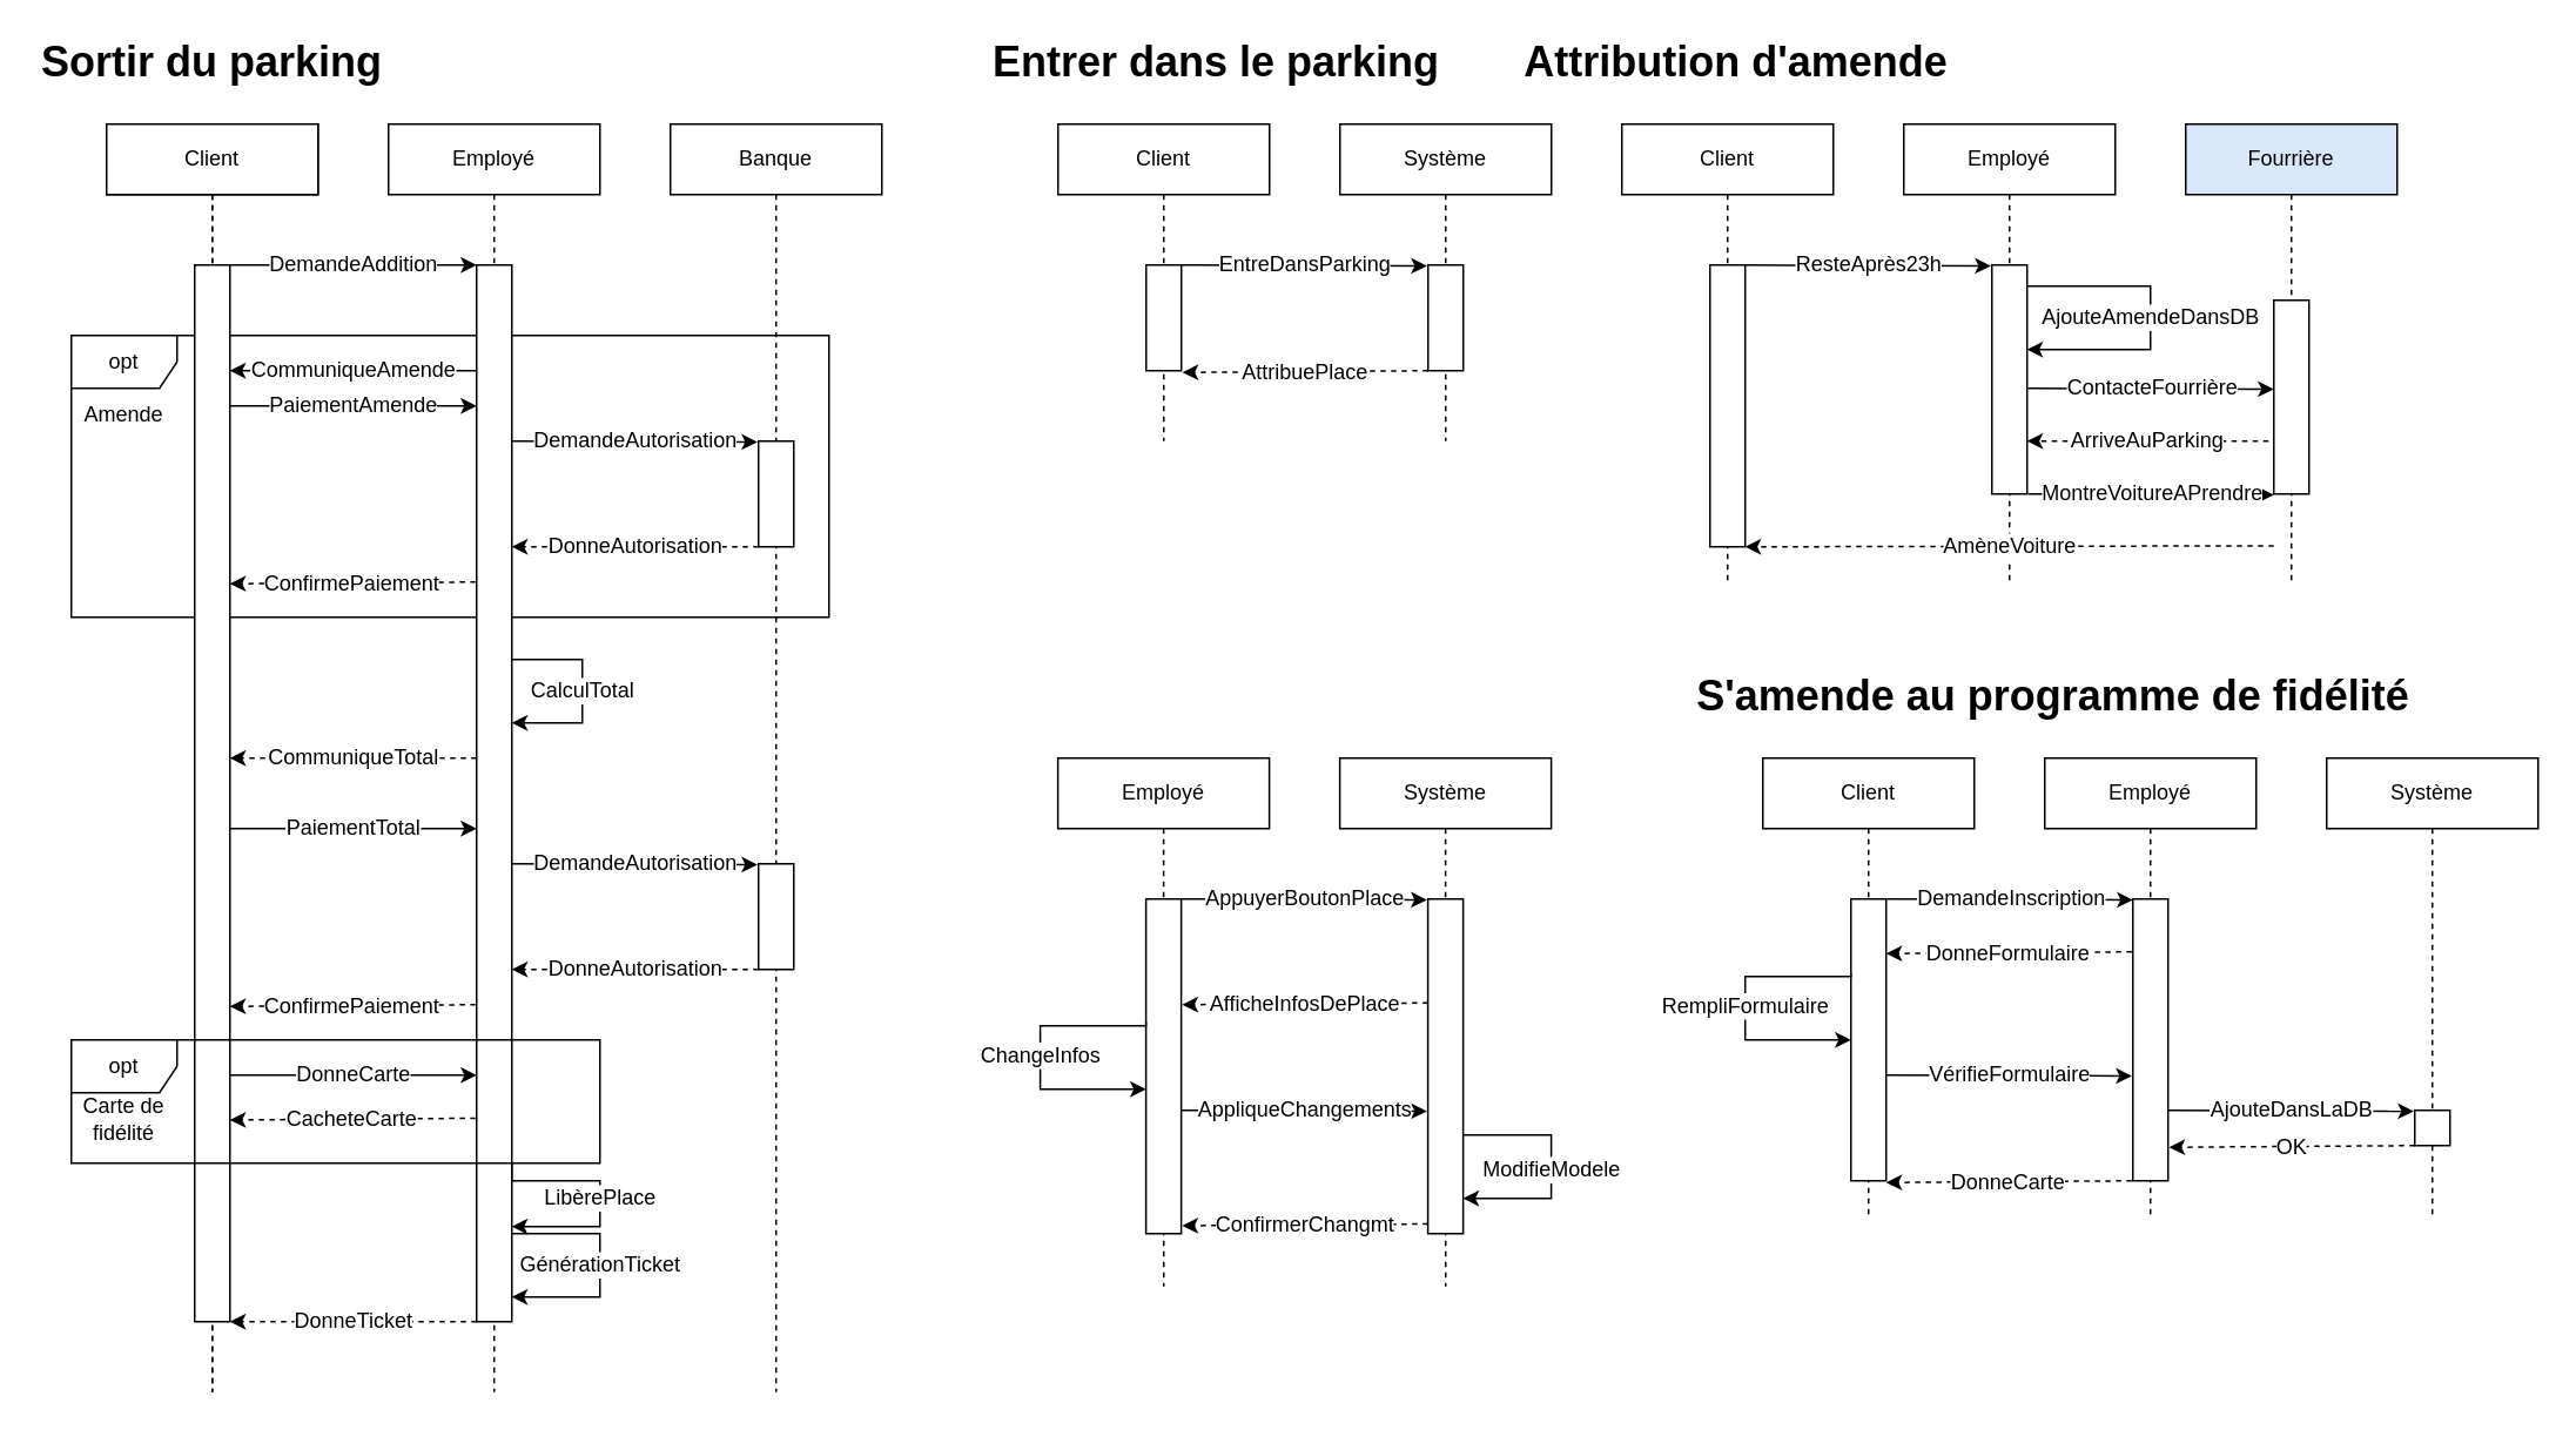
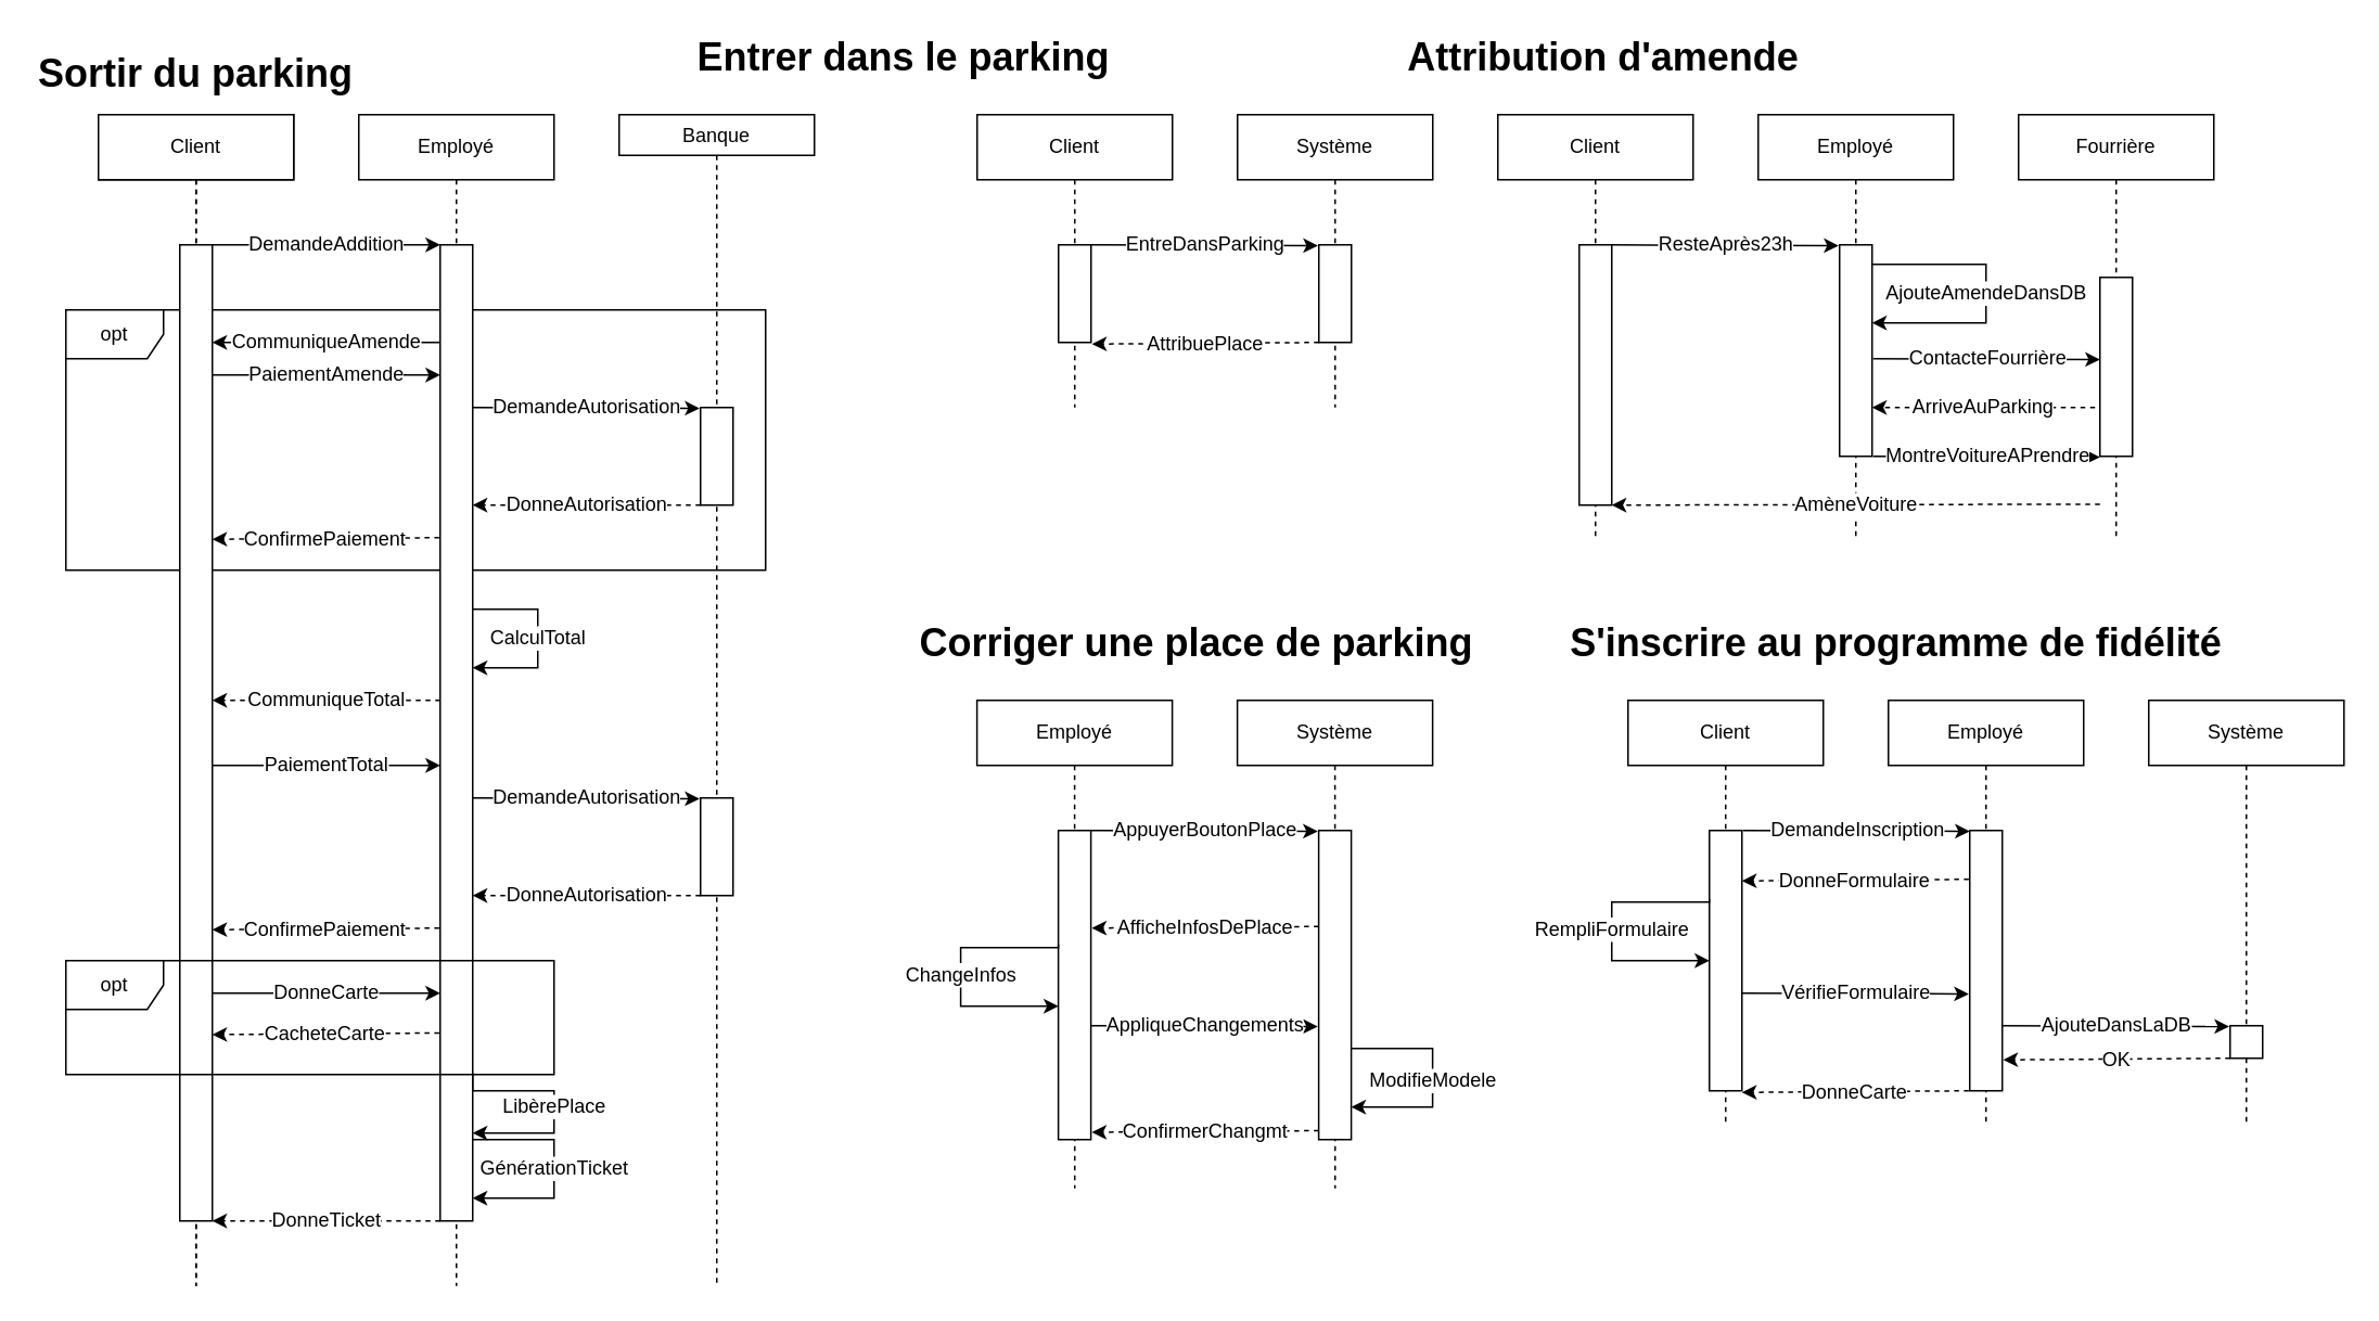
- <mxCell id="6" value="Sortir du parking" style="text;html=1;strokeColor=none;fillColor=none;align=center;verticalAlign=middle;whiteSpace=wrap;rounded=0;fontStyle=1;fontSize=24;" vertex="1" parent="1"><mxGeometry x="20" y="20" width="200" height="30" as="geometry" /></mxCell>
+ <mxCell id="6" value="Sortir du parking" style="text;html=1;strokeColor=none;fillColor=none;align=center;verticalAlign=middle;whiteSpace=wrap;rounded=0;fontStyle=1;fontSize=24;" vertex="1" parent="1"><mxGeometry x="20" y="30" width="200" height="30" as="geometry" /></mxCell>
- <mxCell id="43" value="Entrer dans le parking" style="text;html=1;strokeColor=none;fillColor=none;align=center;verticalAlign=middle;whiteSpace=wrap;rounded=0;fontStyle=1;fontSize=24;" vertex="1" parent="1"><mxGeometry x="560" y="20" width="260" height="30" as="geometry" /></mxCell>
+ <mxCell id="43" value="Entrer dans le parking" style="text;html=1;strokeColor=none;fillColor=none;align=center;verticalAlign=middle;whiteSpace=wrap;rounded=0;fontStyle=1;fontSize=24;" vertex="1" parent="1"><mxGeometry x="425" y="20" width="260" height="30" as="geometry" /></mxCell>
- <mxCell id="10" value="Banque" style="rounded=0;whiteSpace=wrap;html=1;" vertex="1" parent="1"><mxGeometry x="380" y="70" width="120" height="40" as="geometry" /></mxCell>
+ <mxCell id="10" value="Banque" style="rounded=0;whiteSpace=wrap;html=1;" vertex="1" parent="1"><mxGeometry x="380" y="70" width="120" height="25" as="geometry" /></mxCell>
- <mxCell id="50" value="Fourrière" style="rounded=0;whiteSpace=wrap;html=1;fillColor=#dae8fc;" vertex="1" parent="1"><mxGeometry x="1240" y="70" width="120" height="40" as="geometry" /></mxCell>
+ <mxCell id="50" value="Fourrière" style="rounded=0;whiteSpace=wrap;html=1;" vertex="1" parent="1"><mxGeometry x="1240" y="70" width="120" height="40" as="geometry" /></mxCell>
- <mxCell id="14" value="Amende" style="text;html=1;strokeColor=none;fillColor=none;align=center;verticalAlign=middle;whiteSpace=wrap;rounded=0;fontSize=12;" vertex="1" parent="1"><mxGeometry x="40" y="220" width="60" height="30" as="geometry" /></mxCell>
+ <mxCell id="61" value="Corriger une place de parking" style="text;html=1;strokeColor=none;fillColor=none;align=center;verticalAlign=middle;whiteSpace=wrap;rounded=0;fontStyle=1;fontSize=24;" vertex="1" parent="1"><mxGeometry x="560" y="380" width="350" height="30" as="geometry" /></mxCell>
- <mxCell id="74" value="S'amende au programme de fidélité" style="text;html=1;strokeColor=none;fillColor=none;align=center;verticalAlign=middle;whiteSpace=wrap;rounded=0;fontStyle=1;fontSize=24;" vertex="1" parent="1"><mxGeometry x="960" y="380" width="410" height="30" as="geometry" /></mxCell>
+ <mxCell id="74" value="S'inscrire au programme de fidélité" style="text;html=1;strokeColor=none;fillColor=none;align=center;verticalAlign=middle;whiteSpace=wrap;rounded=0;fontStyle=1;fontSize=24;" vertex="1" parent="1"><mxGeometry x="960" y="380" width="410" height="30" as="geometry" /></mxCell>
- <mxCell id="29" value="Carte de&lt;br&gt;fidélité" style="text;html=1;strokeColor=none;fillColor=none;align=center;verticalAlign=middle;whiteSpace=wrap;rounded=0;fontSize=12;" vertex="1" parent="1"><mxGeometry x="40" y="620" width="60" height="30" as="geometry" /></mxCell>
